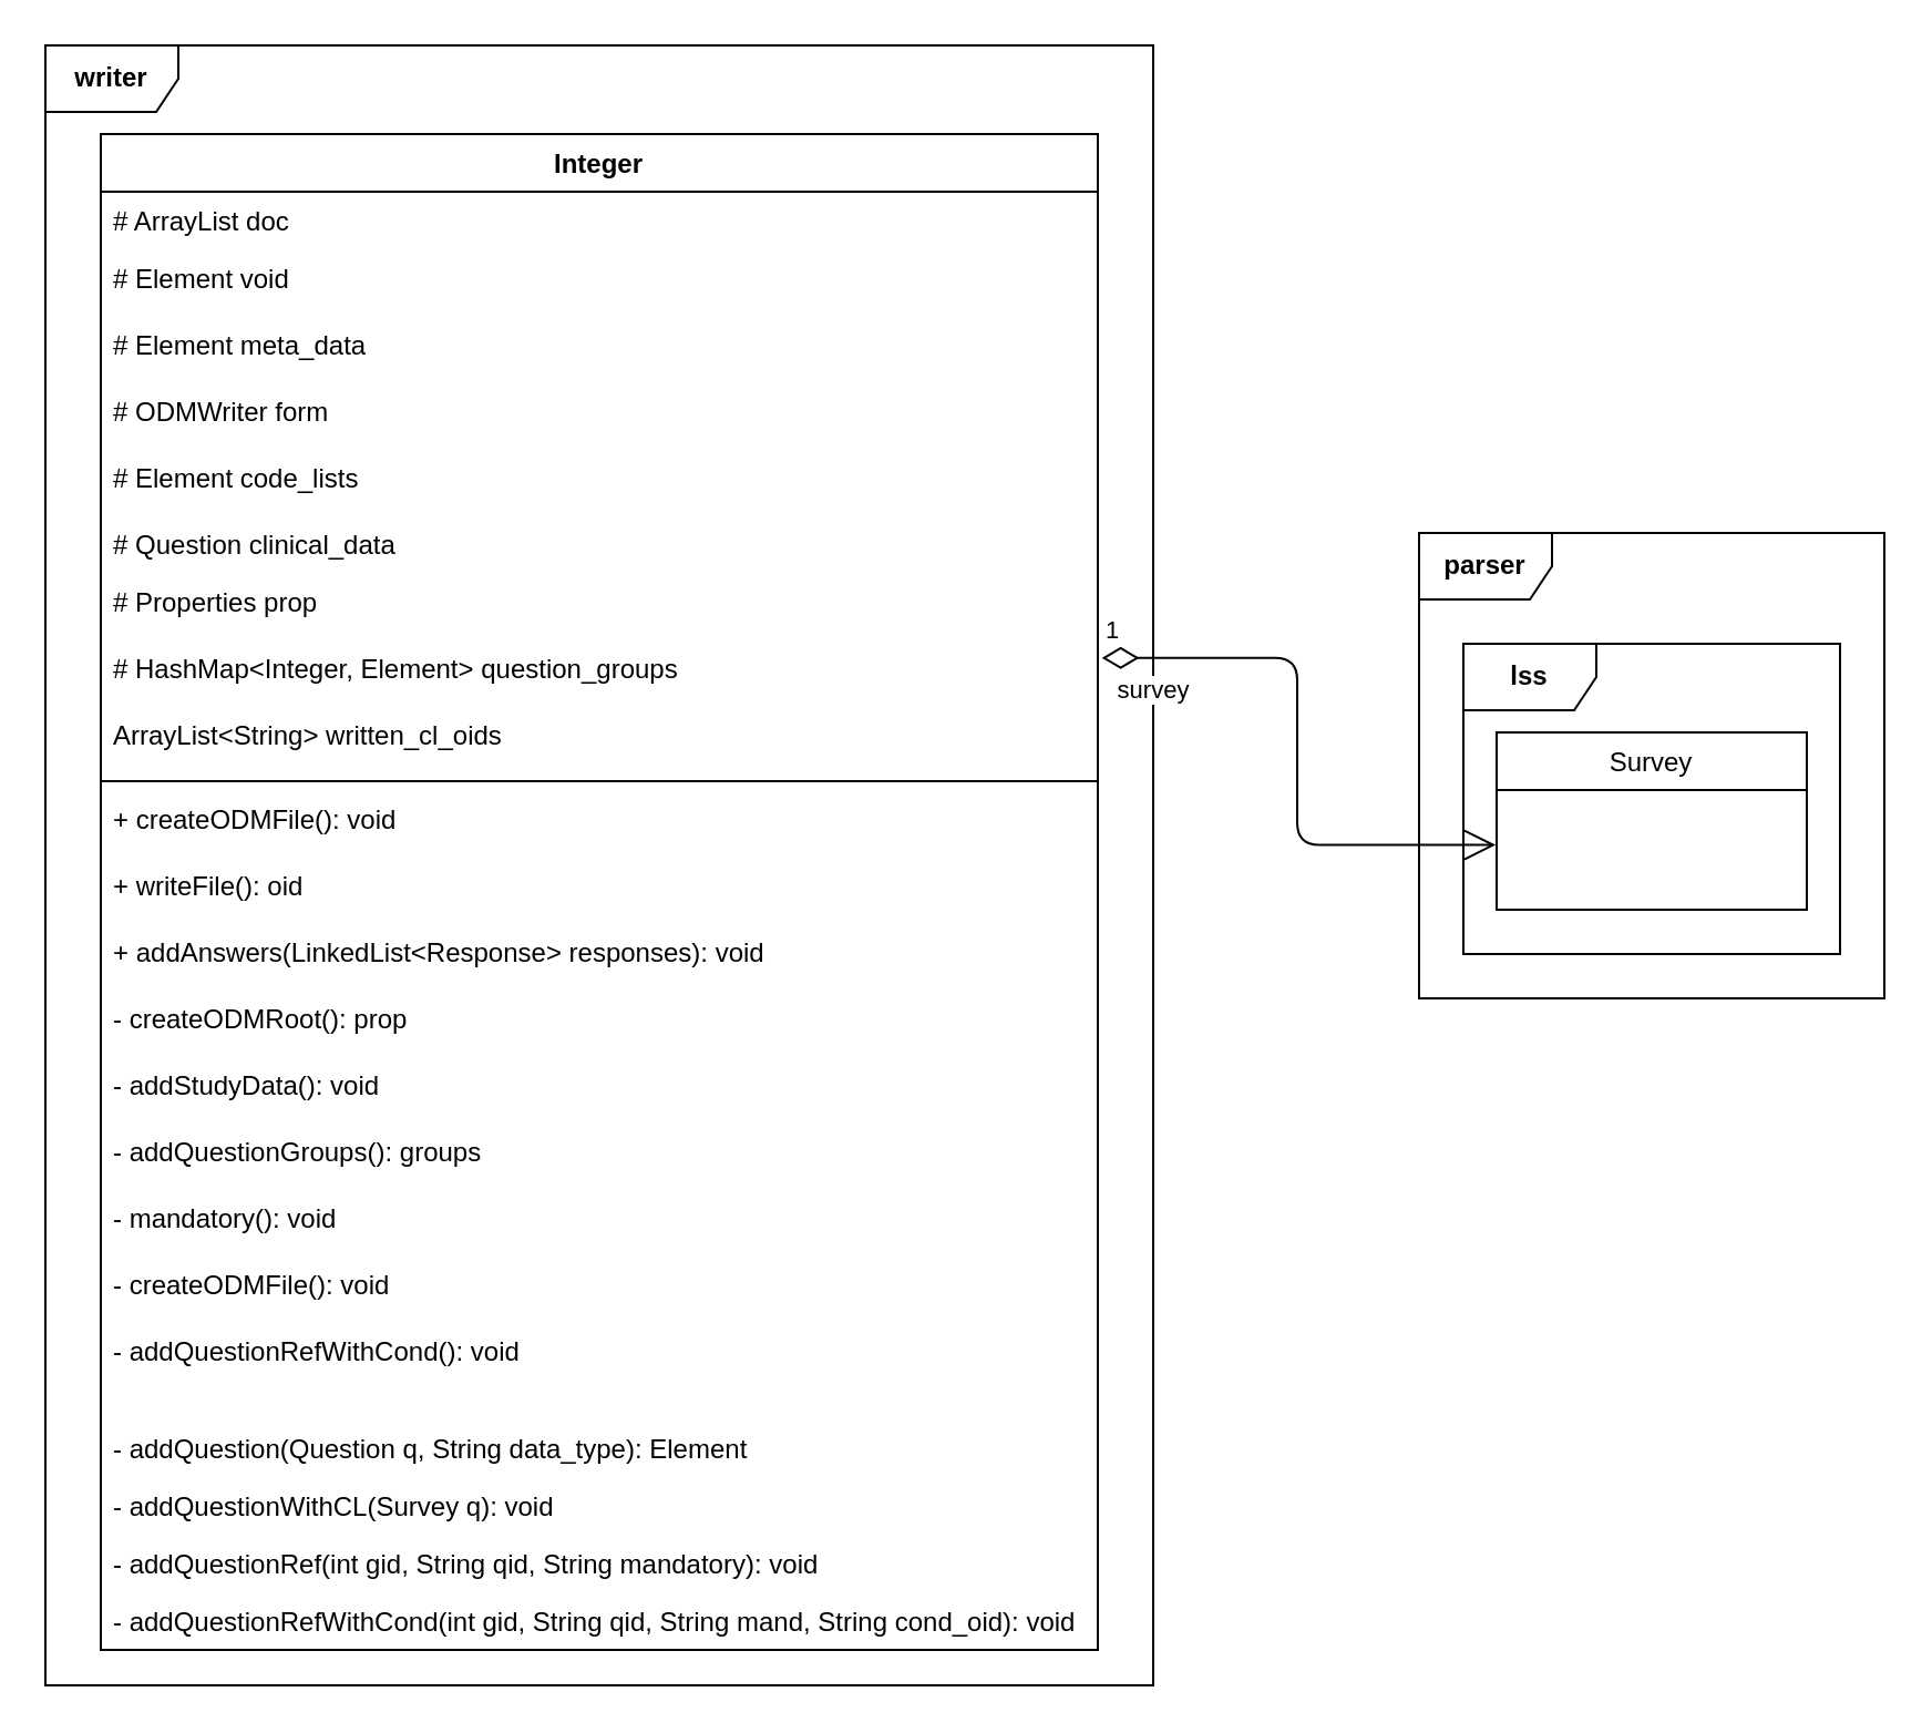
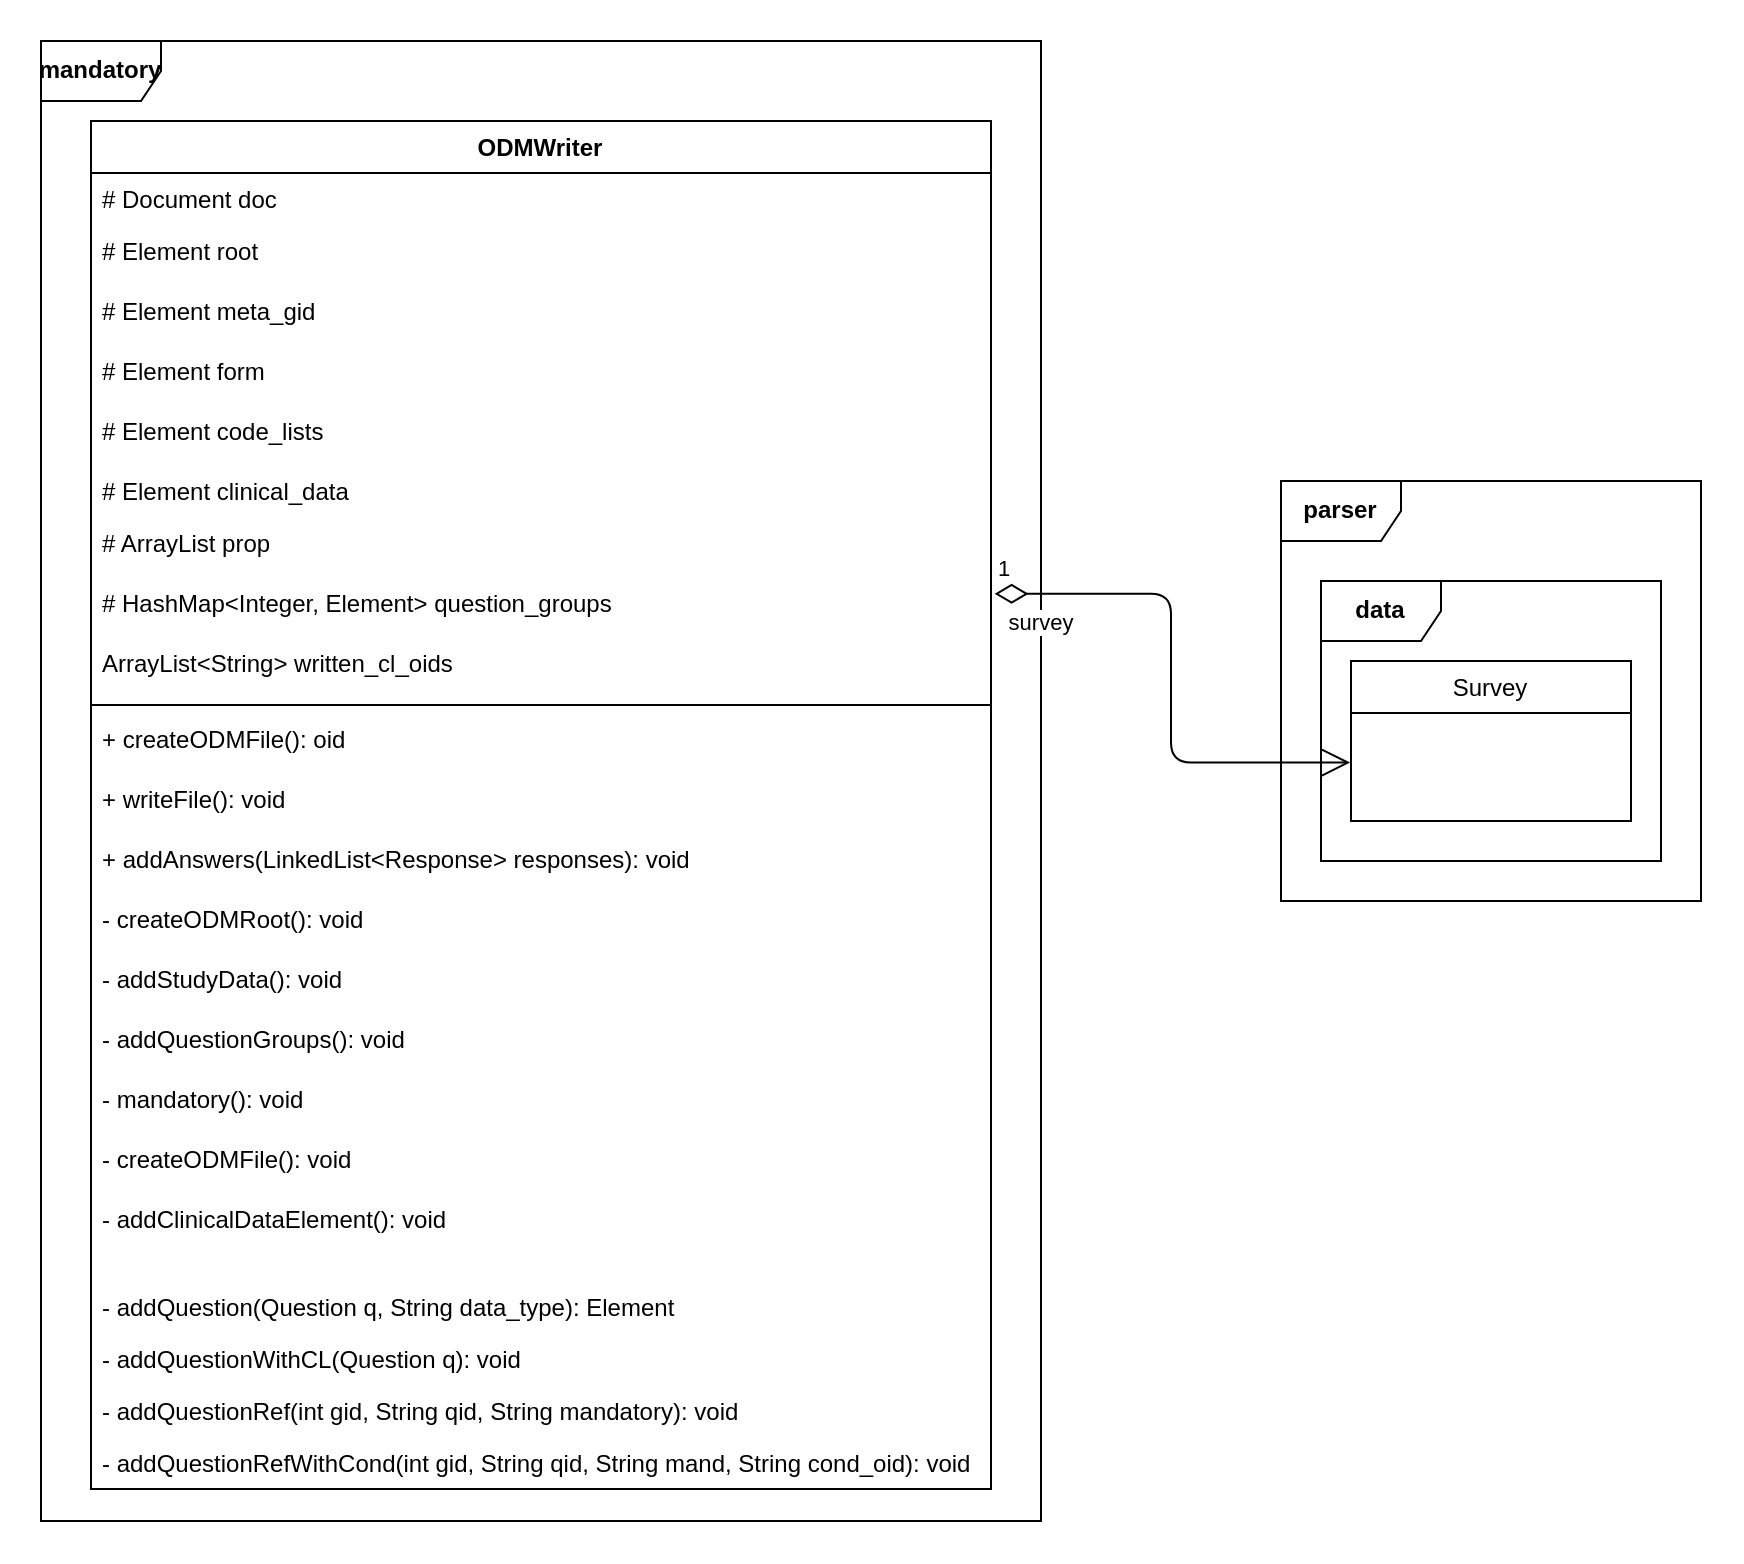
- <mxCell id="2" value="&lt;b&gt;writer&lt;/b&gt;" style="shape=umlFrame;whiteSpace=wrap;html=1;" vertex="1" parent="1"><mxGeometry x="20" y="20" width="500" height="740" as="geometry" /></mxCell>
+ <mxCell id="2" value="&lt;b&gt;mandatory&lt;/b&gt;" style="shape=umlFrame;whiteSpace=wrap;html=1;" vertex="1" parent="1"><mxGeometry x="20" y="20" width="500" height="740" as="geometry" /></mxCell>
- <mxCell id="3" value="Integer" style="swimlane;fontStyle=1;align=center;verticalAlign=top;childLayout=stackLayout;horizontal=1;startSize=26;horizontalStack=0;resizeParent=1;resizeParentMax=0;resizeLast=0;collapsible=1;marginBottom=0;" vertex="1" parent="1"><mxGeometry x="45" y="60" width="450" height="684" as="geometry" /></mxCell>
+ <mxCell id="3" value="ODMWriter" style="swimlane;fontStyle=1;align=center;verticalAlign=top;childLayout=stackLayout;horizontal=1;startSize=26;horizontalStack=0;resizeParent=1;resizeParentMax=0;resizeLast=0;collapsible=1;marginBottom=0;" vertex="1" parent="1"><mxGeometry x="45" y="60" width="450" height="684" as="geometry" /></mxCell>
- <mxCell id="4" value="# ArrayList doc" style="text;strokeColor=none;fillColor=none;align=left;verticalAlign=top;spacingLeft=4;spacingRight=4;overflow=hidden;rotatable=0;points=[[0,0.5],[1,0.5]];portConstraint=eastwest;" vertex="1" parent="3"><mxGeometry y="26" width="450" height="26" as="geometry" /></mxCell>
+ <mxCell id="4" value="# Document doc" style="text;strokeColor=none;fillColor=none;align=left;verticalAlign=top;spacingLeft=4;spacingRight=4;overflow=hidden;rotatable=0;points=[[0,0.5],[1,0.5]];portConstraint=eastwest;" vertex="1" parent="3"><mxGeometry y="26" width="450" height="26" as="geometry" /></mxCell>
- <mxCell id="5" value="# Element void" style="text;strokeColor=none;fillColor=none;align=left;verticalAlign=top;spacingLeft=4;spacingRight=4;overflow=hidden;rotatable=0;points=[[0,0.5],[1,0.5]];portConstraint=eastwest;" vertex="1" parent="3"><mxGeometry y="52" width="450" height="30" as="geometry" /></mxCell>
+ <mxCell id="5" value="# Element root" style="text;strokeColor=none;fillColor=none;align=left;verticalAlign=top;spacingLeft=4;spacingRight=4;overflow=hidden;rotatable=0;points=[[0,0.5],[1,0.5]];portConstraint=eastwest;" vertex="1" parent="3"><mxGeometry y="52" width="450" height="30" as="geometry" /></mxCell>
- <mxCell id="6" value="# Element meta_data" style="text;strokeColor=none;fillColor=none;align=left;verticalAlign=top;spacingLeft=4;spacingRight=4;overflow=hidden;rotatable=0;points=[[0,0.5],[1,0.5]];portConstraint=eastwest;" vertex="1" parent="3"><mxGeometry y="82" width="450" height="30" as="geometry" /></mxCell>
+ <mxCell id="6" value="# Element meta_gid" style="text;strokeColor=none;fillColor=none;align=left;verticalAlign=top;spacingLeft=4;spacingRight=4;overflow=hidden;rotatable=0;points=[[0,0.5],[1,0.5]];portConstraint=eastwest;" vertex="1" parent="3"><mxGeometry y="82" width="450" height="30" as="geometry" /></mxCell>
- <mxCell id="7" value="# ODMWriter form" style="text;strokeColor=none;fillColor=none;align=left;verticalAlign=top;spacingLeft=4;spacingRight=4;overflow=hidden;rotatable=0;points=[[0,0.5],[1,0.5]];portConstraint=eastwest;" vertex="1" parent="3"><mxGeometry y="112" width="450" height="30" as="geometry" /></mxCell>
+ <mxCell id="7" value="# Element form" style="text;strokeColor=none;fillColor=none;align=left;verticalAlign=top;spacingLeft=4;spacingRight=4;overflow=hidden;rotatable=0;points=[[0,0.5],[1,0.5]];portConstraint=eastwest;" vertex="1" parent="3"><mxGeometry y="112" width="450" height="30" as="geometry" /></mxCell>
- <mxCell id="9" value="# Question clinical_data" style="text;strokeColor=none;fillColor=none;align=left;verticalAlign=top;spacingLeft=4;spacingRight=4;overflow=hidden;rotatable=0;points=[[0,0.5],[1,0.5]];portConstraint=eastwest;" vertex="1" parent="3"><mxGeometry y="172" width="450" height="26" as="geometry" /></mxCell>
+ <mxCell id="9" value="# Element clinical_data" style="text;strokeColor=none;fillColor=none;align=left;verticalAlign=top;spacingLeft=4;spacingRight=4;overflow=hidden;rotatable=0;points=[[0,0.5],[1,0.5]];portConstraint=eastwest;" vertex="1" parent="3"><mxGeometry y="172" width="450" height="26" as="geometry" /></mxCell>
- <mxCell id="10" value="# Properties prop" style="text;strokeColor=none;fillColor=none;align=left;verticalAlign=top;spacingLeft=4;spacingRight=4;overflow=hidden;rotatable=0;points=[[0,0.5],[1,0.5]];portConstraint=eastwest;" vertex="1" parent="3"><mxGeometry y="198" width="450" height="30" as="geometry" /></mxCell>
+ <mxCell id="10" value="# ArrayList prop" style="text;strokeColor=none;fillColor=none;align=left;verticalAlign=top;spacingLeft=4;spacingRight=4;overflow=hidden;rotatable=0;points=[[0,0.5],[1,0.5]];portConstraint=eastwest;" vertex="1" parent="3"><mxGeometry y="198" width="450" height="30" as="geometry" /></mxCell>
- <mxCell id="29" value="&lt;b&gt;lss&lt;/b&gt;" style="shape=umlFrame;whiteSpace=wrap;html=1;" vertex="1" parent="1"><mxGeometry x="660" y="290" width="170" height="140" as="geometry" /></mxCell>
+ <mxCell id="29" value="&lt;b&gt;data&lt;/b&gt;" style="shape=umlFrame;whiteSpace=wrap;html=1;" vertex="1" parent="1"><mxGeometry x="660" y="290" width="170" height="140" as="geometry" /></mxCell>
- <mxCell id="14" value="+ createODMFile(): void" style="text;strokeColor=none;fillColor=none;align=left;verticalAlign=top;spacingLeft=4;spacingRight=4;overflow=hidden;rotatable=0;points=[[0,0.5],[1,0.5]];portConstraint=eastwest;" vertex="1" parent="3"><mxGeometry y="296" width="450" height="30" as="geometry" /></mxCell>
+ <mxCell id="14" value="+ createODMFile(): oid" style="text;strokeColor=none;fillColor=none;align=left;verticalAlign=top;spacingLeft=4;spacingRight=4;overflow=hidden;rotatable=0;points=[[0,0.5],[1,0.5]];portConstraint=eastwest;" vertex="1" parent="3"><mxGeometry y="296" width="450" height="30" as="geometry" /></mxCell>
- <mxCell id="15" value="+ writeFile(): oid" style="text;strokeColor=none;fillColor=none;align=left;verticalAlign=top;spacingLeft=4;spacingRight=4;overflow=hidden;rotatable=0;points=[[0,0.5],[1,0.5]];portConstraint=eastwest;" vertex="1" parent="3"><mxGeometry y="326" width="450" height="30" as="geometry" /></mxCell>
+ <mxCell id="15" value="+ writeFile(): void" style="text;strokeColor=none;fillColor=none;align=left;verticalAlign=top;spacingLeft=4;spacingRight=4;overflow=hidden;rotatable=0;points=[[0,0.5],[1,0.5]];portConstraint=eastwest;" vertex="1" parent="3"><mxGeometry y="326" width="450" height="30" as="geometry" /></mxCell>
- <mxCell id="17" value="- createODMRoot(): prop" style="text;strokeColor=none;fillColor=none;align=left;verticalAlign=top;spacingLeft=4;spacingRight=4;overflow=hidden;rotatable=0;points=[[0,0.5],[1,0.5]];portConstraint=eastwest;" vertex="1" parent="3"><mxGeometry y="386" width="450" height="30" as="geometry" /></mxCell>
+ <mxCell id="17" value="- createODMRoot(): void" style="text;strokeColor=none;fillColor=none;align=left;verticalAlign=top;spacingLeft=4;spacingRight=4;overflow=hidden;rotatable=0;points=[[0,0.5],[1,0.5]];portConstraint=eastwest;" vertex="1" parent="3"><mxGeometry y="386" width="450" height="30" as="geometry" /></mxCell>
- <mxCell id="19" value="- addQuestionGroups(): groups" style="text;strokeColor=none;fillColor=none;align=left;verticalAlign=top;spacingLeft=4;spacingRight=4;overflow=hidden;rotatable=0;points=[[0,0.5],[1,0.5]];portConstraint=eastwest;" vertex="1" parent="3"><mxGeometry y="446" width="450" height="30" as="geometry" /></mxCell>
+ <mxCell id="19" value="- addQuestionGroups(): void" style="text;strokeColor=none;fillColor=none;align=left;verticalAlign=top;spacingLeft=4;spacingRight=4;overflow=hidden;rotatable=0;points=[[0,0.5],[1,0.5]];portConstraint=eastwest;" vertex="1" parent="3"><mxGeometry y="446" width="450" height="30" as="geometry" /></mxCell>
- <mxCell id="22" value="- addQuestionRefWithCond(): void" style="text;strokeColor=none;fillColor=none;align=left;verticalAlign=top;spacingLeft=4;spacingRight=4;overflow=hidden;rotatable=0;points=[[0,0.5],[1,0.5]];portConstraint=eastwest;" vertex="1" parent="3"><mxGeometry y="536" width="450" height="30" as="geometry" /></mxCell>
+ <mxCell id="22" value="- addClinicalDataElement(): void" style="text;strokeColor=none;fillColor=none;align=left;verticalAlign=top;spacingLeft=4;spacingRight=4;overflow=hidden;rotatable=0;points=[[0,0.5],[1,0.5]];portConstraint=eastwest;" vertex="1" parent="3"><mxGeometry y="536" width="450" height="30" as="geometry" /></mxCell>
- <mxCell id="25" value="- addQuestionWithCL(Survey q): void" style="text;strokeColor=none;fillColor=none;align=left;verticalAlign=top;spacingLeft=4;spacingRight=4;overflow=hidden;rotatable=0;points=[[0,0.5],[1,0.5]];portConstraint=eastwest;" vertex="1" parent="3"><mxGeometry y="606" width="450" height="26" as="geometry" /></mxCell>
+ <mxCell id="25" value="- addQuestionWithCL(Question q): void" style="text;strokeColor=none;fillColor=none;align=left;verticalAlign=top;spacingLeft=4;spacingRight=4;overflow=hidden;rotatable=0;points=[[0,0.5],[1,0.5]];portConstraint=eastwest;" vertex="1" parent="3"><mxGeometry y="606" width="450" height="26" as="geometry" /></mxCell>
